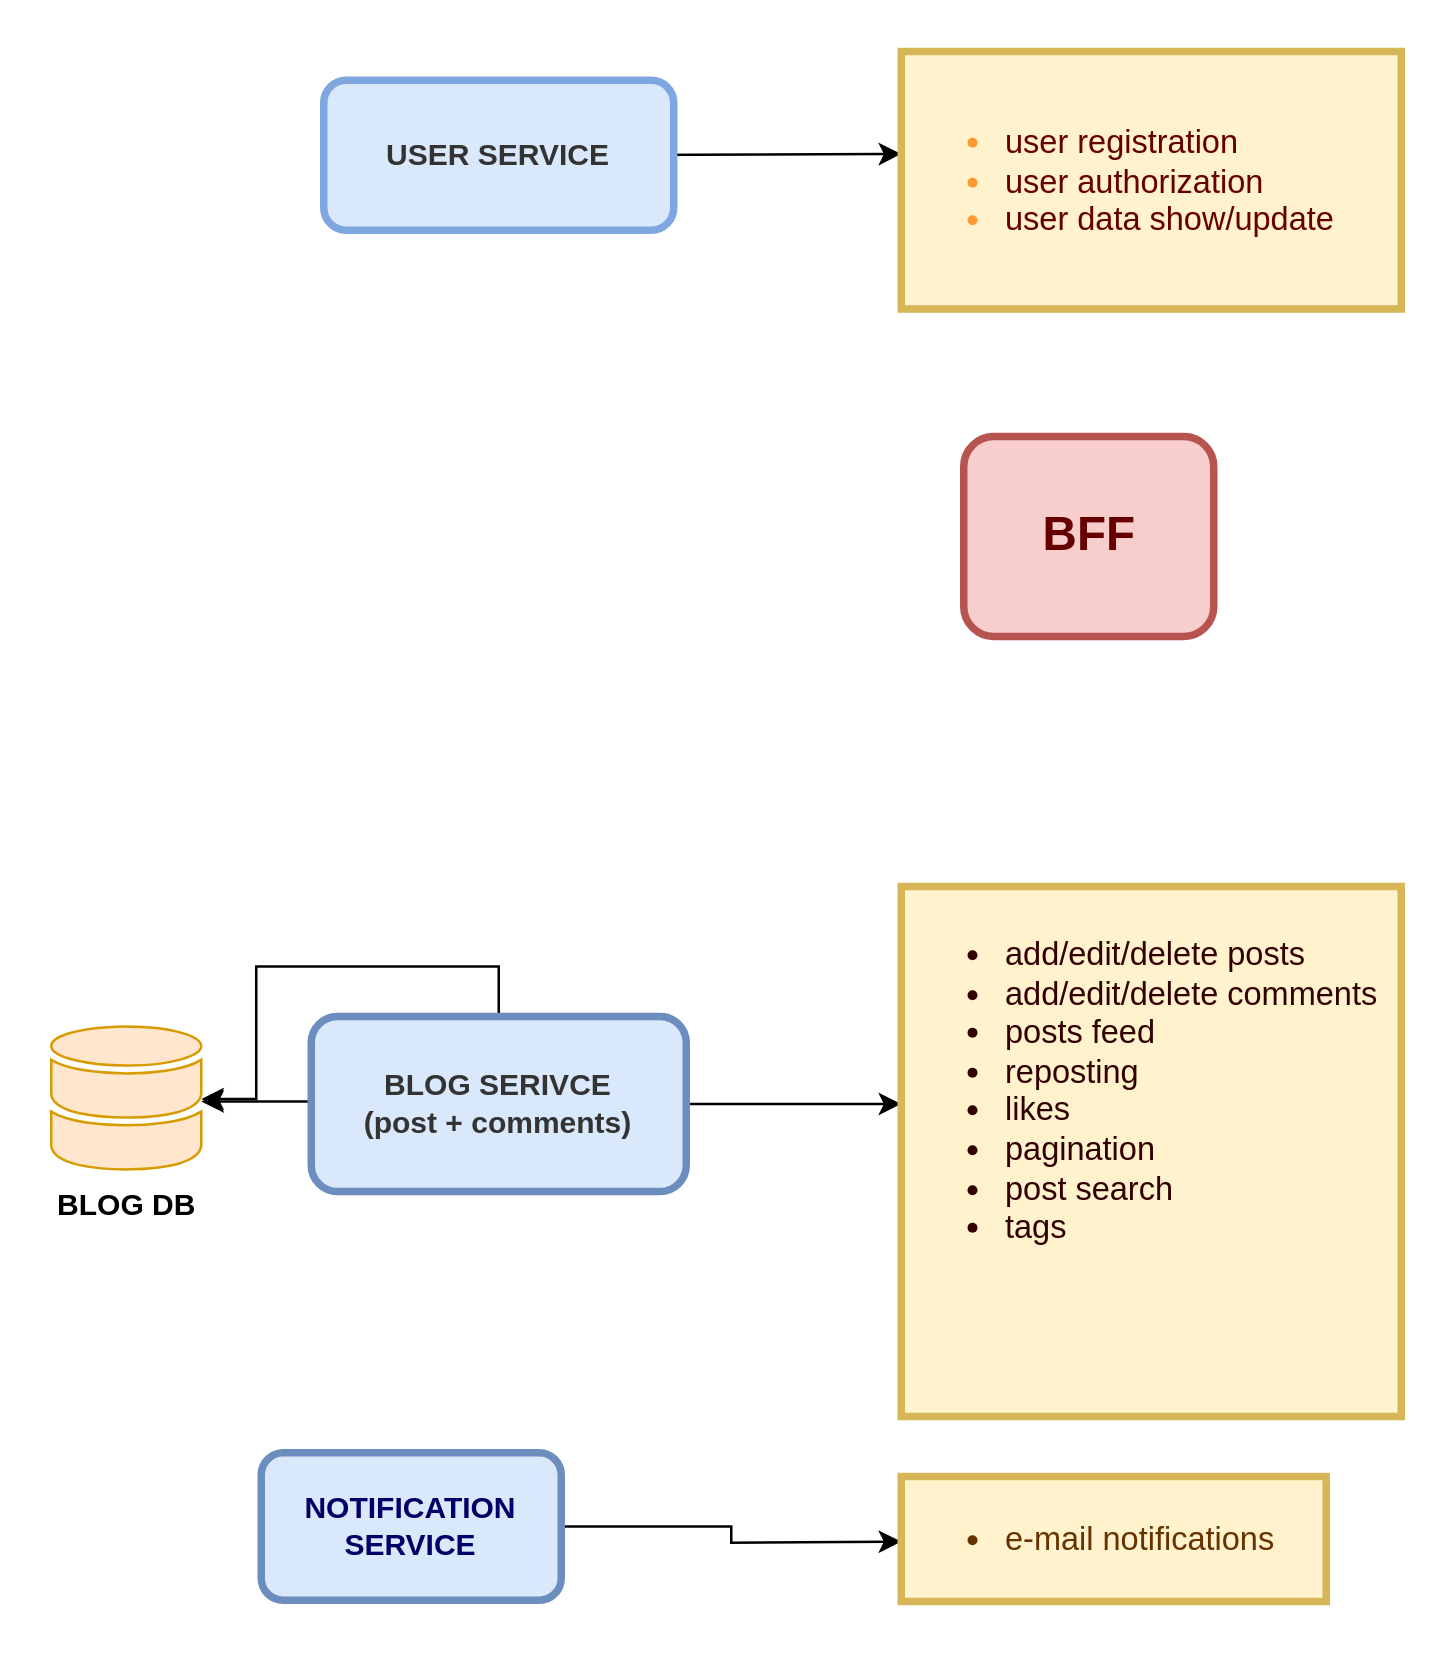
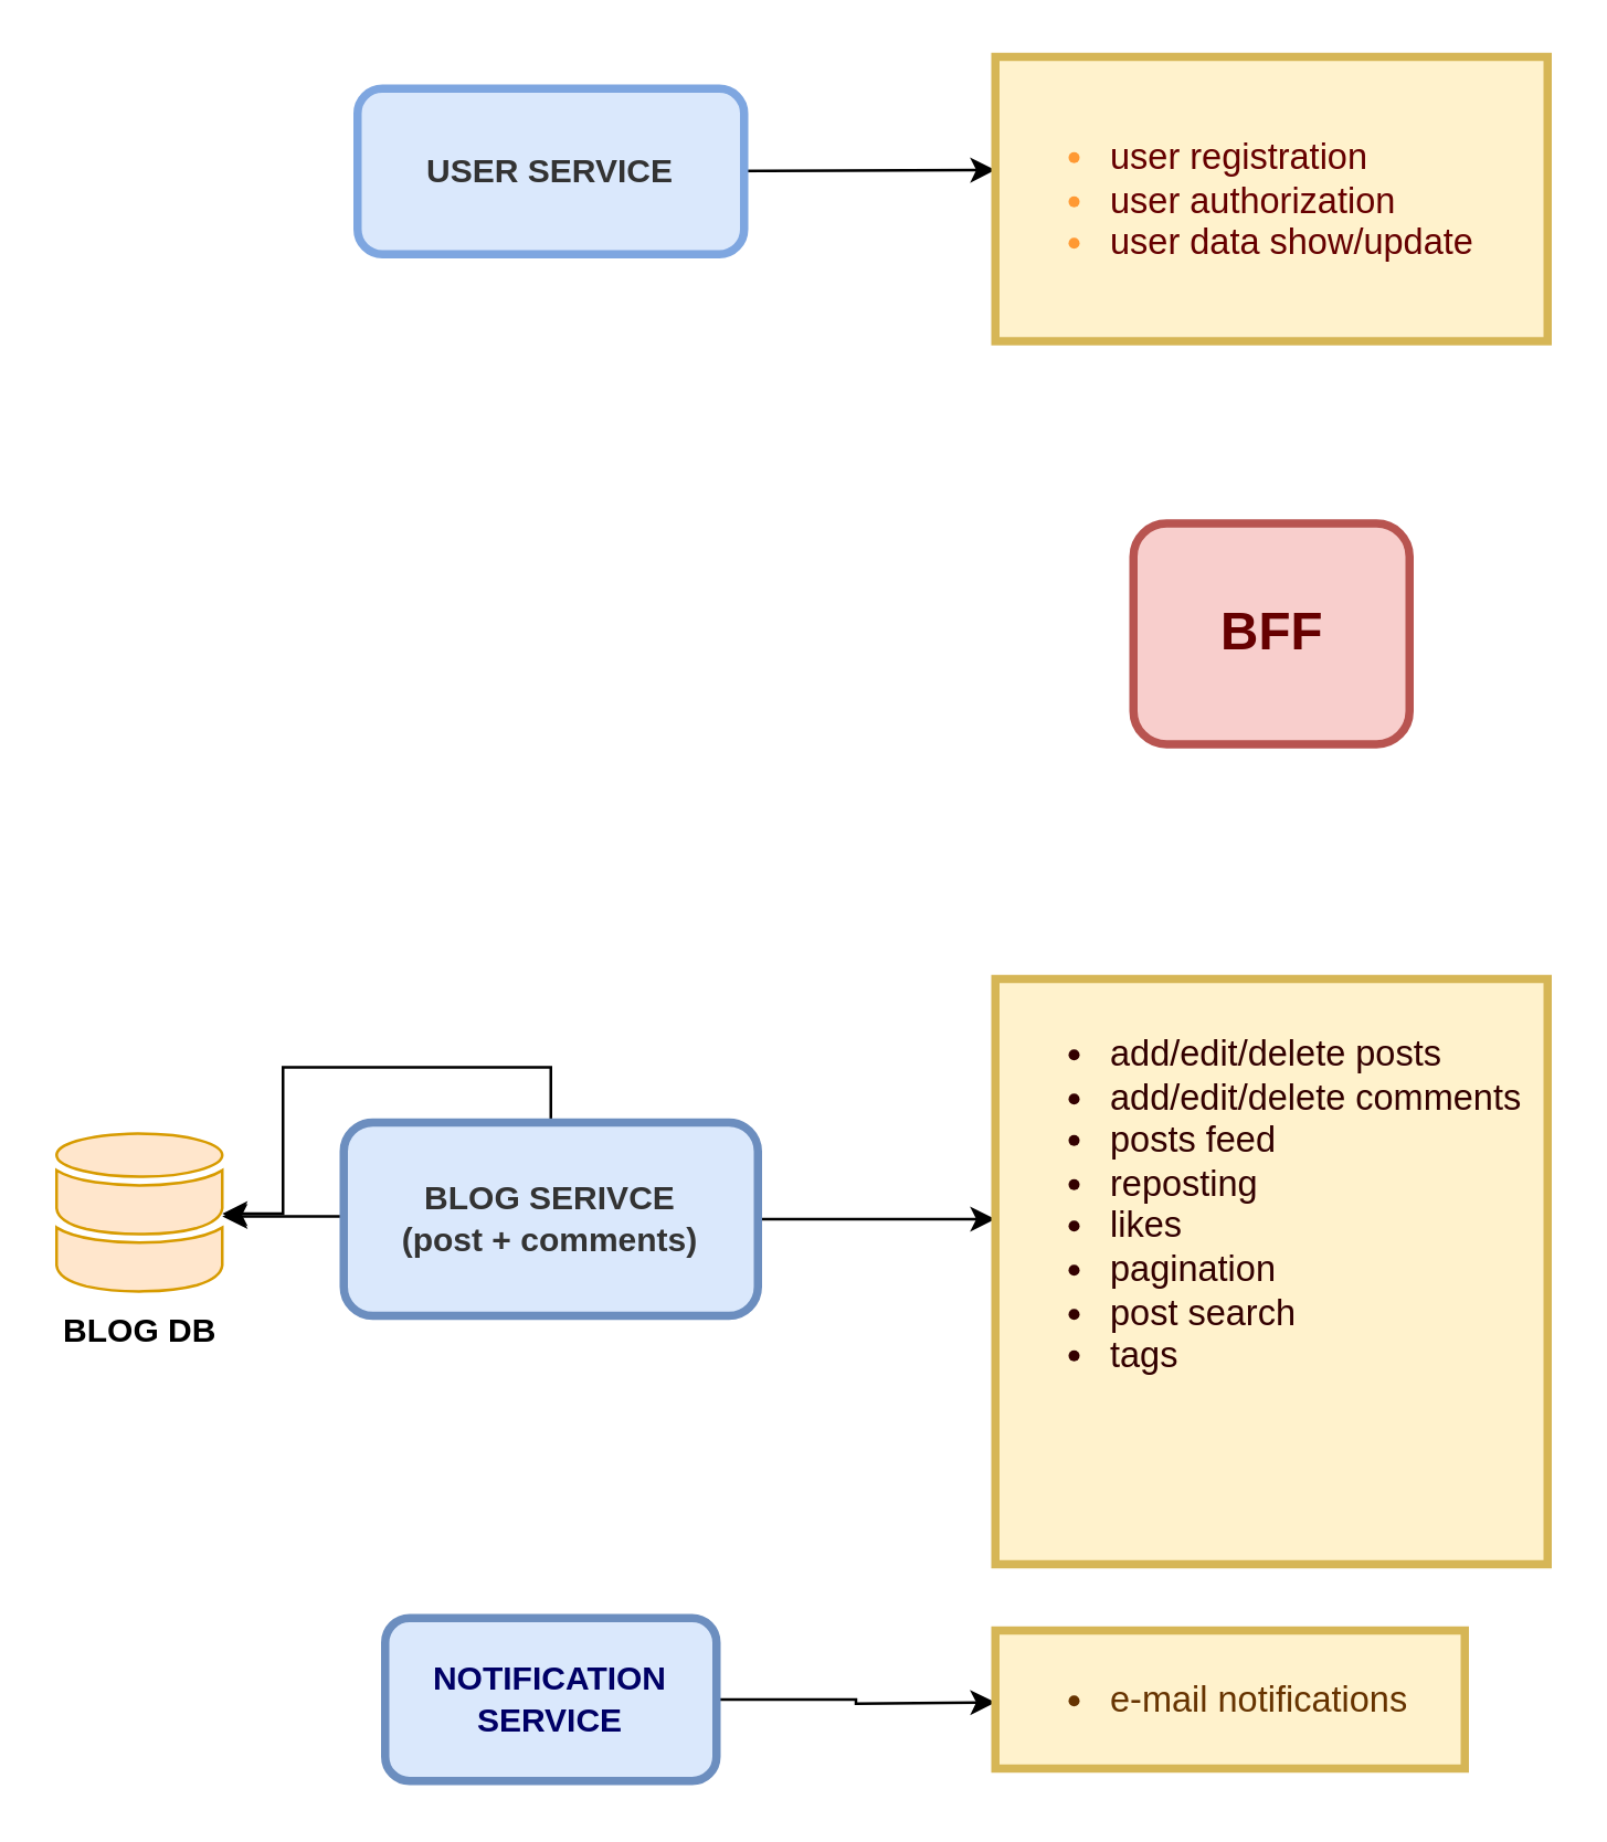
- <mxCell id="14" value="BFF" style="text;strokeColor=#b85450;fillColor=#f8cecc;html=1;fontSize=19;fontStyle=1;verticalAlign=middle;align=center;rounded=1;shadow=0;glass=0;labelBackgroundColor=none;labelBorderColor=none;sketch=0;fillStyle=auto;strokeWidth=3;fontColor=#660000;" parent="1" vertex="1"><mxGeometry x="385" y="174" width="100" height="80" as="geometry" /></mxCell>
+ <mxCell id="14" value="BFF" style="text;strokeColor=#b85450;fillColor=#f8cecc;html=1;fontSize=19;fontStyle=1;verticalAlign=middle;align=center;rounded=1;shadow=0;glass=0;labelBackgroundColor=none;labelBorderColor=none;sketch=0;fillStyle=auto;strokeWidth=3;fontColor=#660000;" parent="1" vertex="1"><mxGeometry x="410" y="189" width="100" height="80" as="geometry" /></mxCell>
- <mxCell id="9" value="&lt;font color=&quot;#000066&quot;&gt;NOTIFICATION SERVICE&lt;/font&gt;" style="rounded=1;whiteSpace=wrap;html=1;fillColor=#dae8fc;strokeColor=#6c8ebf;strokeWidth=3;fontStyle=1" parent="1" vertex="1"><mxGeometry x="104" y="580.5" width="120" height="59" as="geometry" /></mxCell>
+ <mxCell id="9" value="&lt;font color=&quot;#000066&quot;&gt;NOTIFICATION SERVICE&lt;/font&gt;" style="rounded=1;whiteSpace=wrap;html=1;fillColor=#dae8fc;strokeColor=#6c8ebf;strokeWidth=3;fontStyle=1" parent="1" vertex="1"><mxGeometry x="139" y="585.5" width="120" height="59" as="geometry" /></mxCell>
